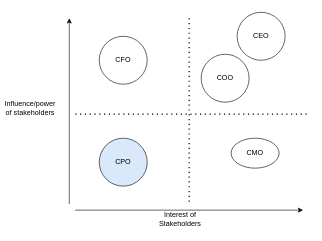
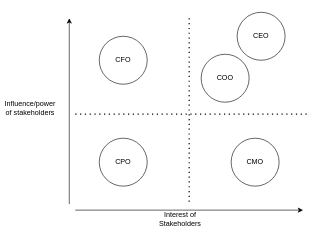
- <mxCell id="9" value="CMO" style="ellipse;whiteSpace=wrap;html=1;aspect=fixed;" vertex="1" parent="1"><mxGeometry x="385" y="230" width="80" height="50" as="geometry" /></mxCell>
+ <mxCell id="9" value="CMO" style="ellipse;whiteSpace=wrap;html=1;aspect=fixed;" vertex="1" parent="1"><mxGeometry x="385" y="230" width="80" height="80" as="geometry" /></mxCell>
- <mxCell id="7" value="CPO" style="ellipse;whiteSpace=wrap;html=1;aspect=fixed;fillColor=#dae8fc;" vertex="1" parent="1"><mxGeometry x="165" y="230" width="80" height="80" as="geometry" /></mxCell>
+ <mxCell id="7" value="CPO" style="ellipse;whiteSpace=wrap;html=1;aspect=fixed;" vertex="1" parent="1"><mxGeometry x="165" y="230" width="80" height="80" as="geometry" /></mxCell>
